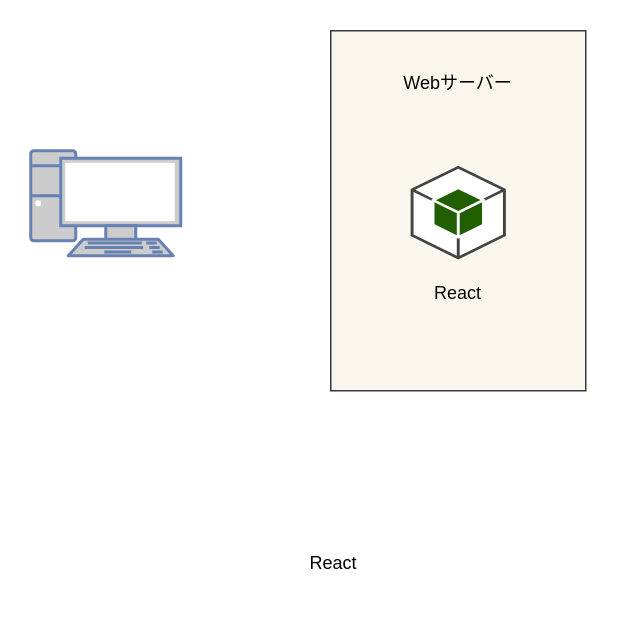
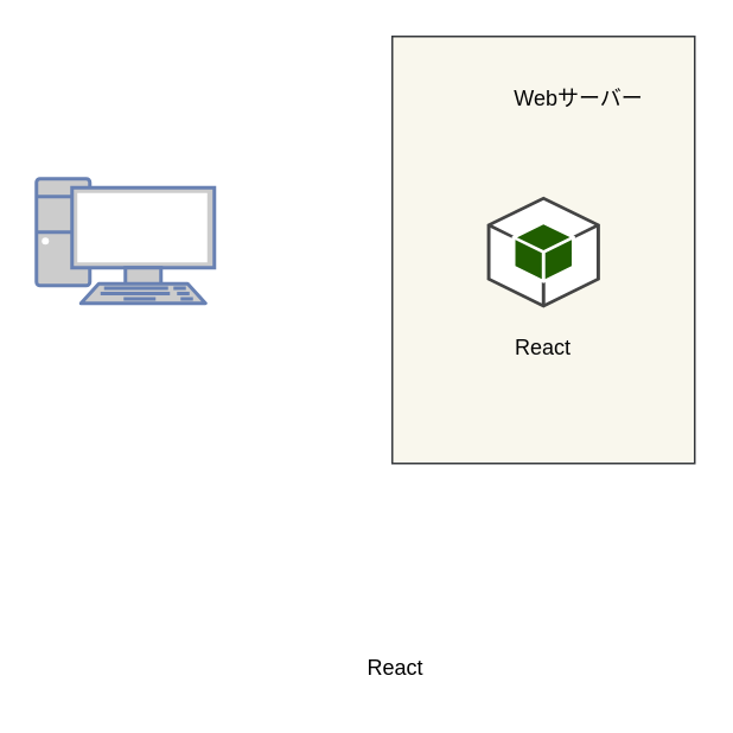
- <mxCell id="6" value="Webサーバー" style="text;html=1;strokeColor=none;fillColor=none;align=center;verticalAlign=middle;whiteSpace=wrap;rounded=0;fontColor=#050505;" vertex="1" parent="1"><mxGeometry x="260" y="40" width="90" height="30" as="geometry" /></mxCell>
+ <mxCell id="6" value="Webサーバー" style="text;html=1;strokeColor=none;fillColor=none;align=center;verticalAlign=middle;whiteSpace=wrap;rounded=0;fontColor=#050505;" vertex="1" parent="1"><mxGeometry x="280" y="40" width="90" height="30" as="geometry" /></mxCell>
